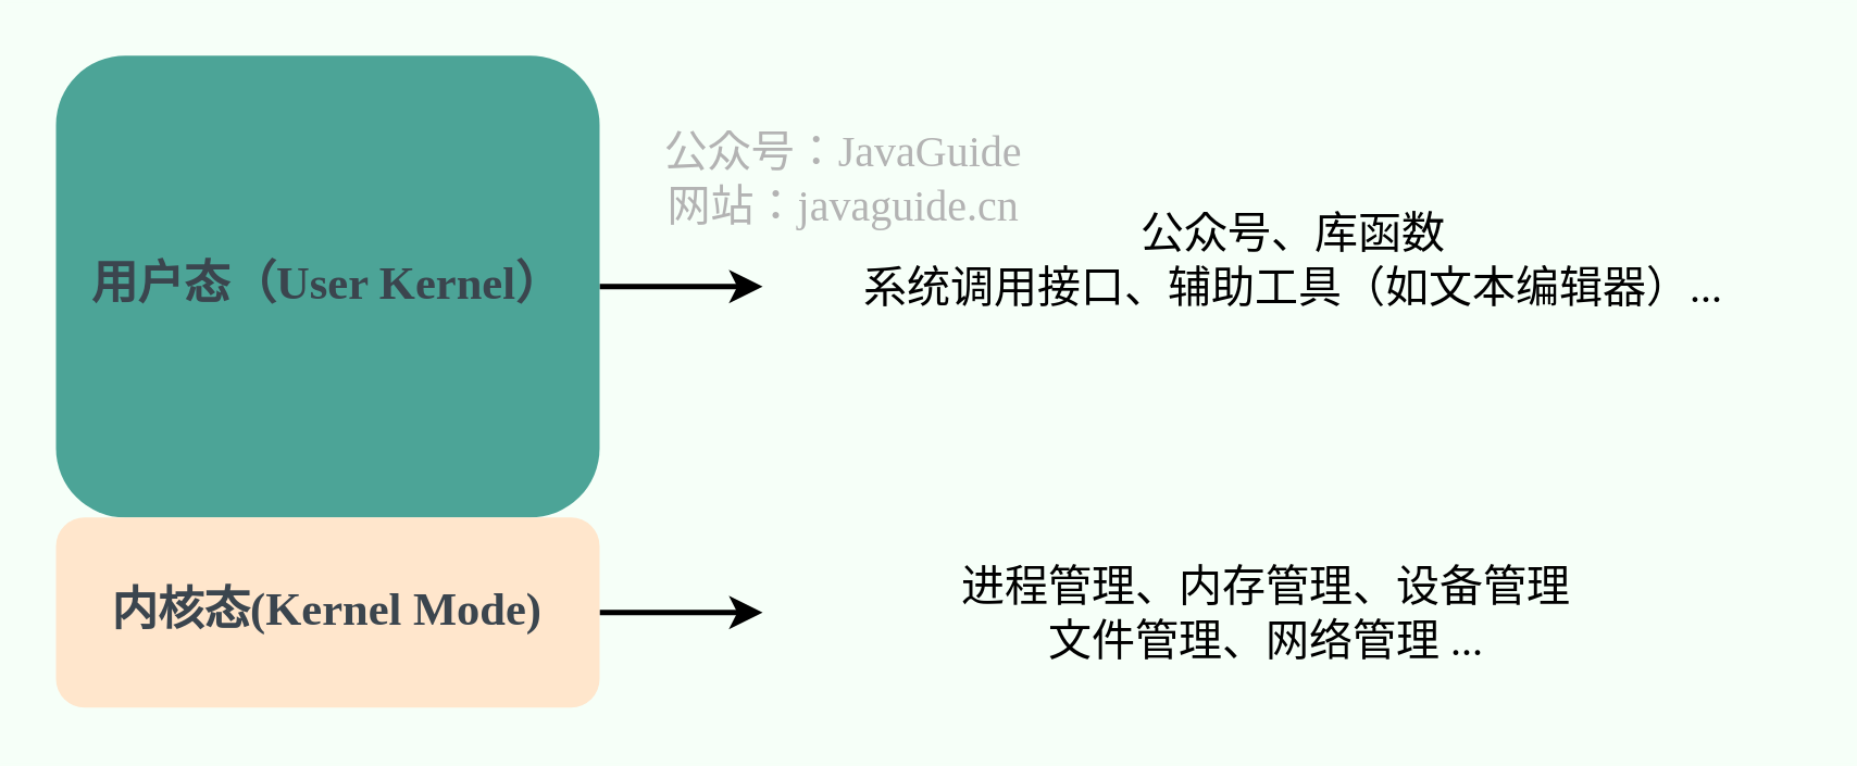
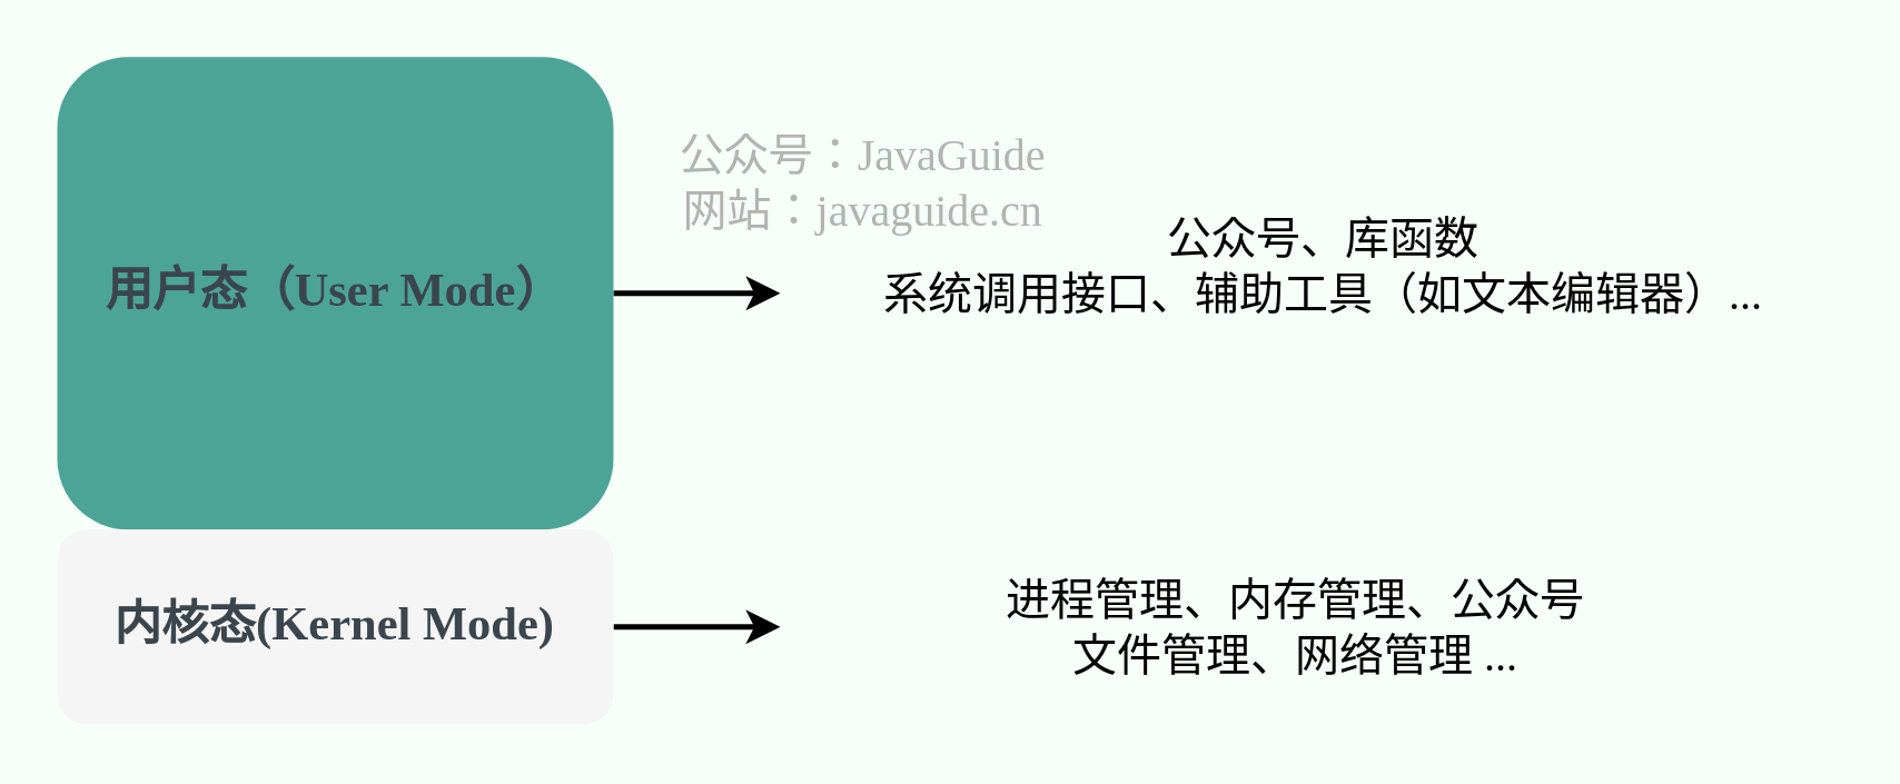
- <mxCell id="3" value="&lt;strong style=&quot;box-sizing: border-box; caret-color: rgb(59, 69, 78); color: rgb(59, 69, 78); font-size: 17px; orphans: 4; text-align: left; text-size-adjust: auto;&quot;&gt;用户态（&lt;strong style=&quot;box-sizing: border-box; text-size-adjust: auto;&quot;&gt;&lt;span style=&quot;box-sizing: border-box;&quot; class=&quot;md-plain&quot;&gt;User Kernel&lt;/span&gt;&lt;/strong&gt;）&lt;/strong&gt;" style="rounded=1;whiteSpace=wrap;html=1;fontSize=15;fillColor=#4CA497;strokeColor=none;fontFamily=JetBrains Mono;fontSource=https%3A%2F%2Ffonts.googleapis.com%2Fcss%3Ffamily%3DJetBrains%2BMono;" vertex="1" parent="1"><mxGeometry x="20" y="20" width="200" height="170" as="geometry" /></mxCell>
+ <mxCell id="3" value="&lt;strong style=&quot;box-sizing: border-box; caret-color: rgb(59, 69, 78); color: rgb(59, 69, 78); font-size: 17px; orphans: 4; text-align: left; text-size-adjust: auto;&quot;&gt;用户态（&lt;strong style=&quot;box-sizing: border-box; text-size-adjust: auto;&quot;&gt;&lt;span style=&quot;box-sizing: border-box;&quot; class=&quot;md-plain&quot;&gt;User Mode&lt;/span&gt;&lt;/strong&gt;）&lt;/strong&gt;" style="rounded=1;whiteSpace=wrap;html=1;fontSize=15;fillColor=#4CA497;strokeColor=none;fontFamily=JetBrains Mono;fontSource=https%3A%2F%2Ffonts.googleapis.com%2Fcss%3Ffamily%3DJetBrains%2BMono;" vertex="1" parent="1"><mxGeometry x="20" y="20" width="200" height="170" as="geometry" /></mxCell>
- <mxCell id="5" value="&lt;strong style=&quot;box-sizing: border-box; caret-color: rgb(59, 69, 78); color: rgb(59, 69, 78); font-size: 17px; orphans: 4; text-align: left; text-size-adjust: auto;&quot;&gt;内核态(Kernel Mode)&lt;/strong&gt;" style="rounded=1;whiteSpace=wrap;html=1;fontSize=15;fillColor=#ffe6cc;strokeColor=none;fontFamily=JetBrains Mono;fontSource=https%3A%2F%2Ffonts.googleapis.com%2Fcss%3Ffamily%3DJetBrains%2BMono;" vertex="1" parent="1"><mxGeometry x="20" y="190" width="200" height="70" as="geometry" /></mxCell>
+ <mxCell id="5" value="&lt;strong style=&quot;box-sizing: border-box; caret-color: rgb(59, 69, 78); color: rgb(59, 69, 78); font-size: 17px; orphans: 4; text-align: left; text-size-adjust: auto;&quot;&gt;内核态(Kernel Mode)&lt;/strong&gt;" style="rounded=1;whiteSpace=wrap;html=1;fontSize=15;fillColor=#f5f5f5;strokeColor=none;fontFamily=JetBrains Mono;fontSource=https%3A%2F%2Ffonts.googleapis.com%2Fcss%3Ffamily%3DJetBrains%2BMono;" vertex="1" parent="1"><mxGeometry x="20" y="190" width="200" height="70" as="geometry" /></mxCell>
- <mxCell id="7" value="进程管理、内存管理、设备管理&lt;br style=&quot;font-size: 16px;&quot;&gt;文件管理、网络管理 ..." style="text;html=1;strokeColor=none;fillColor=none;align=center;verticalAlign=middle;whiteSpace=wrap;rounded=0;fontSize=16;fontFamily=JetBrains Mono;fontSource=https%3A%2F%2Ffonts.googleapis.com%2Fcss%3Ffamily%3DJetBrains%2BMono;" vertex="1" parent="1"><mxGeometry x="269.5" y="210" width="391" height="30" as="geometry" /></mxCell>
+ <mxCell id="7" value="进程管理、内存管理、公众号&lt;br style=&quot;font-size: 16px;&quot;&gt;文件管理、网络管理 ..." style="text;html=1;strokeColor=none;fillColor=none;align=center;verticalAlign=middle;whiteSpace=wrap;rounded=0;fontSize=16;fontFamily=JetBrains Mono;fontSource=https%3A%2F%2Ffonts.googleapis.com%2Fcss%3Ffamily%3DJetBrains%2BMono;" vertex="1" parent="1"><mxGeometry x="269.5" y="210" width="391" height="30" as="geometry" /></mxCell>
